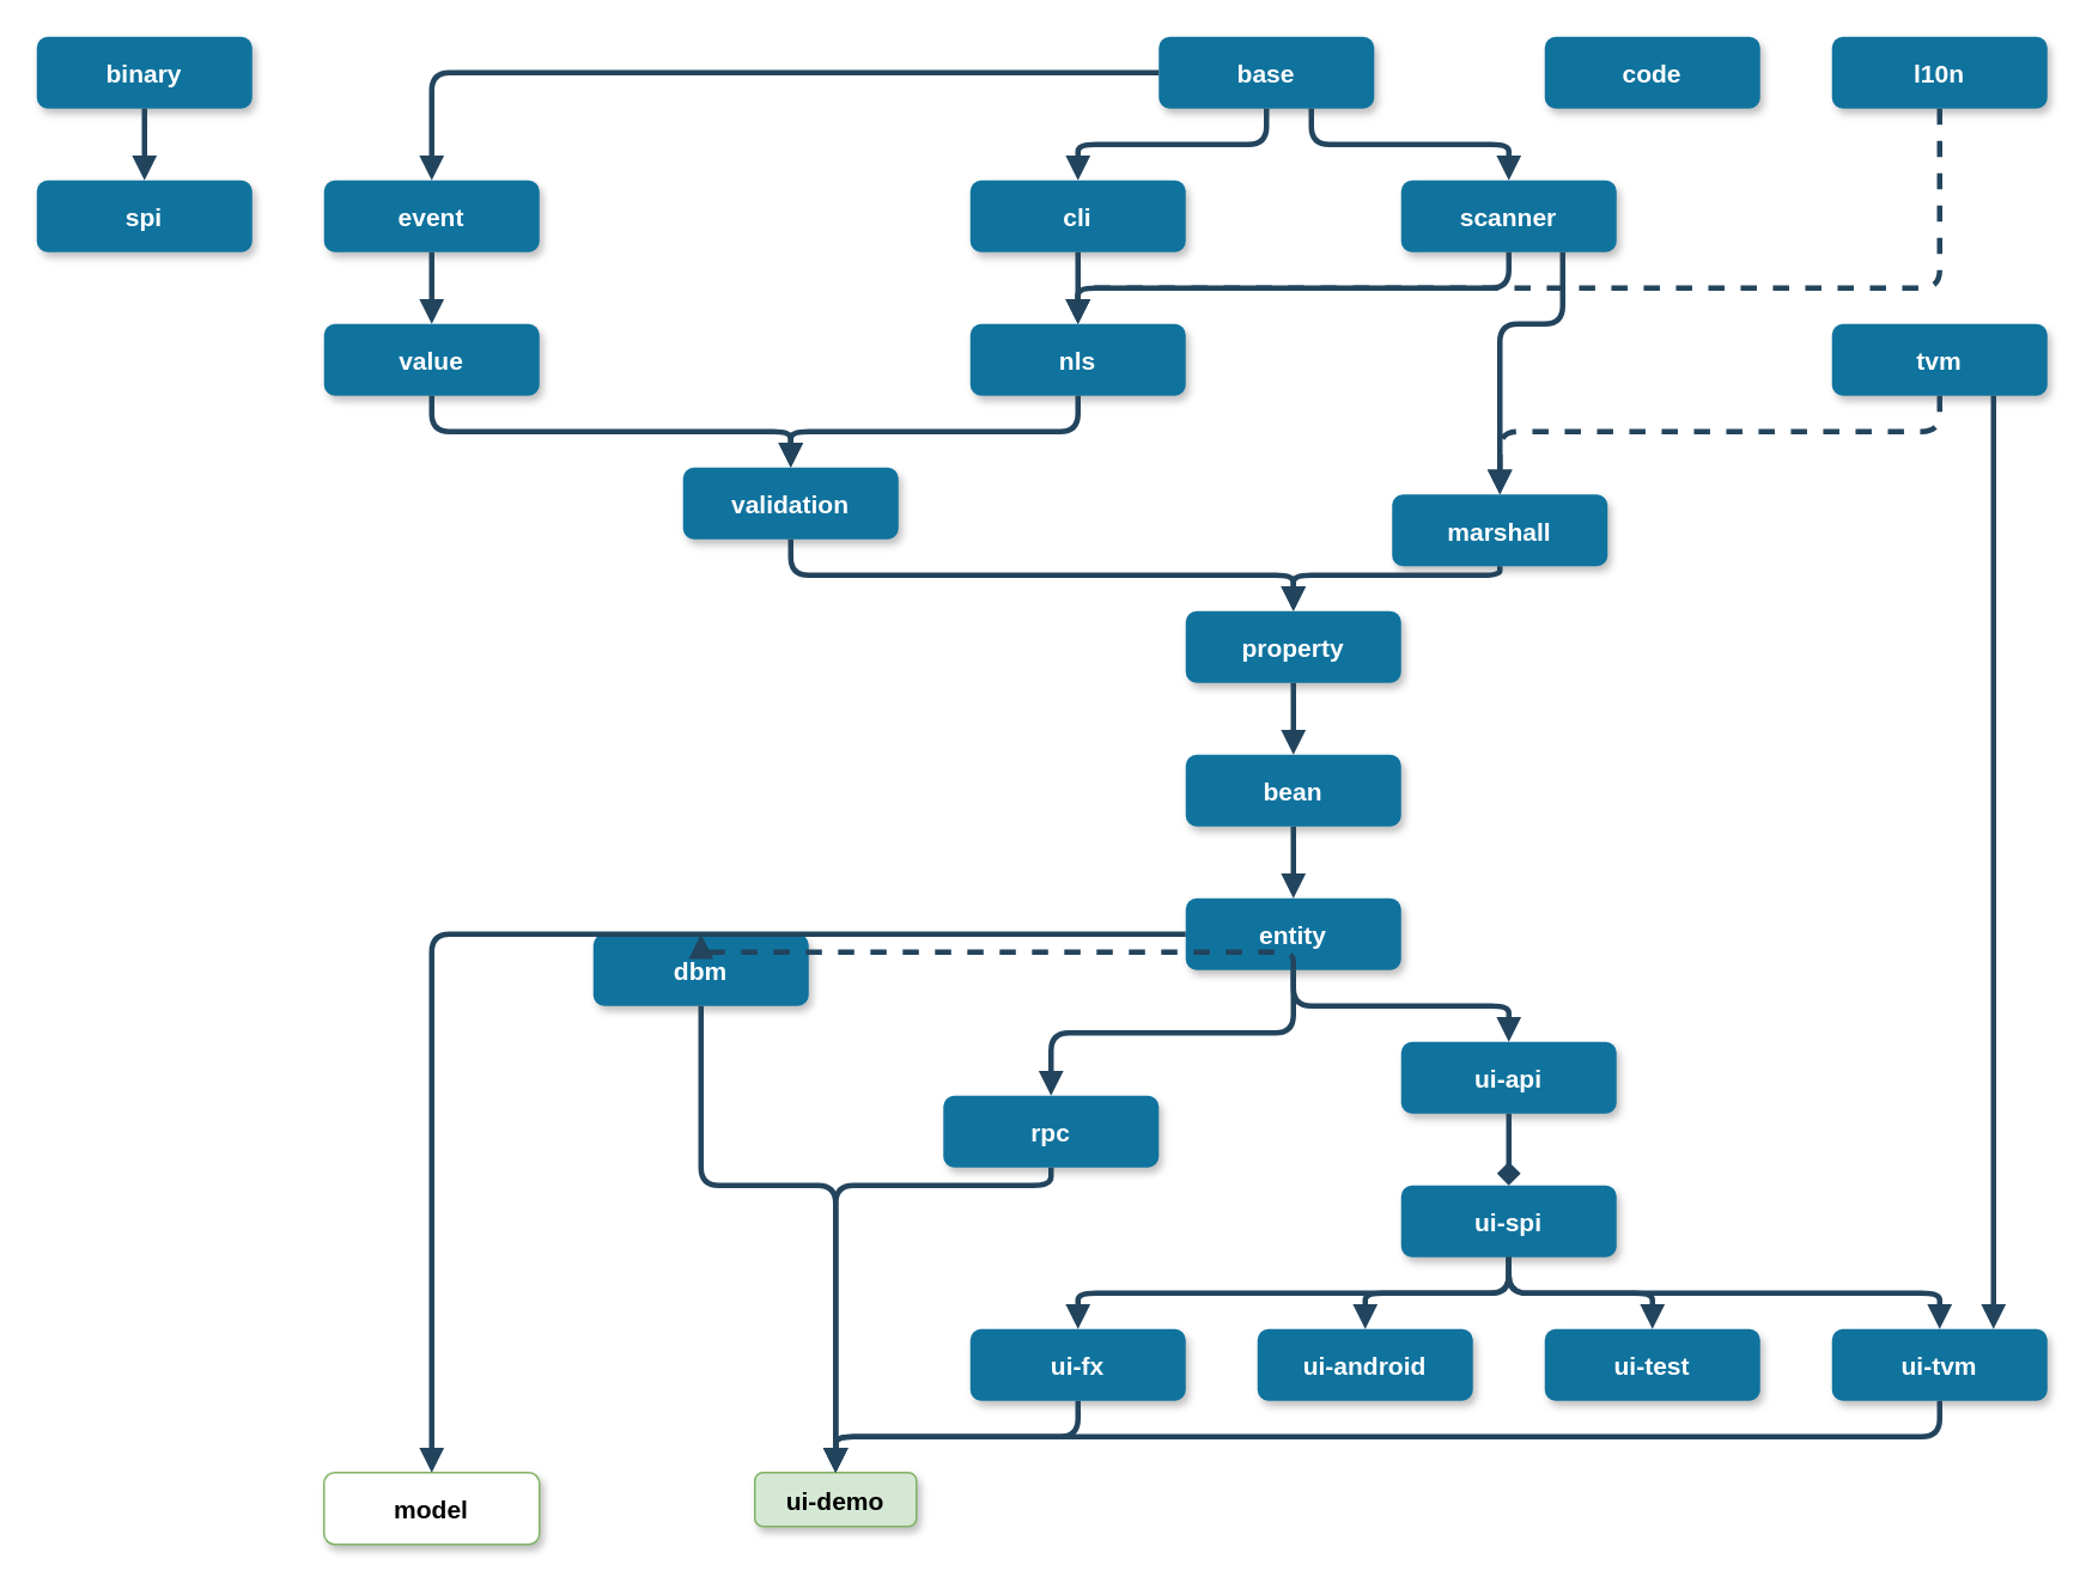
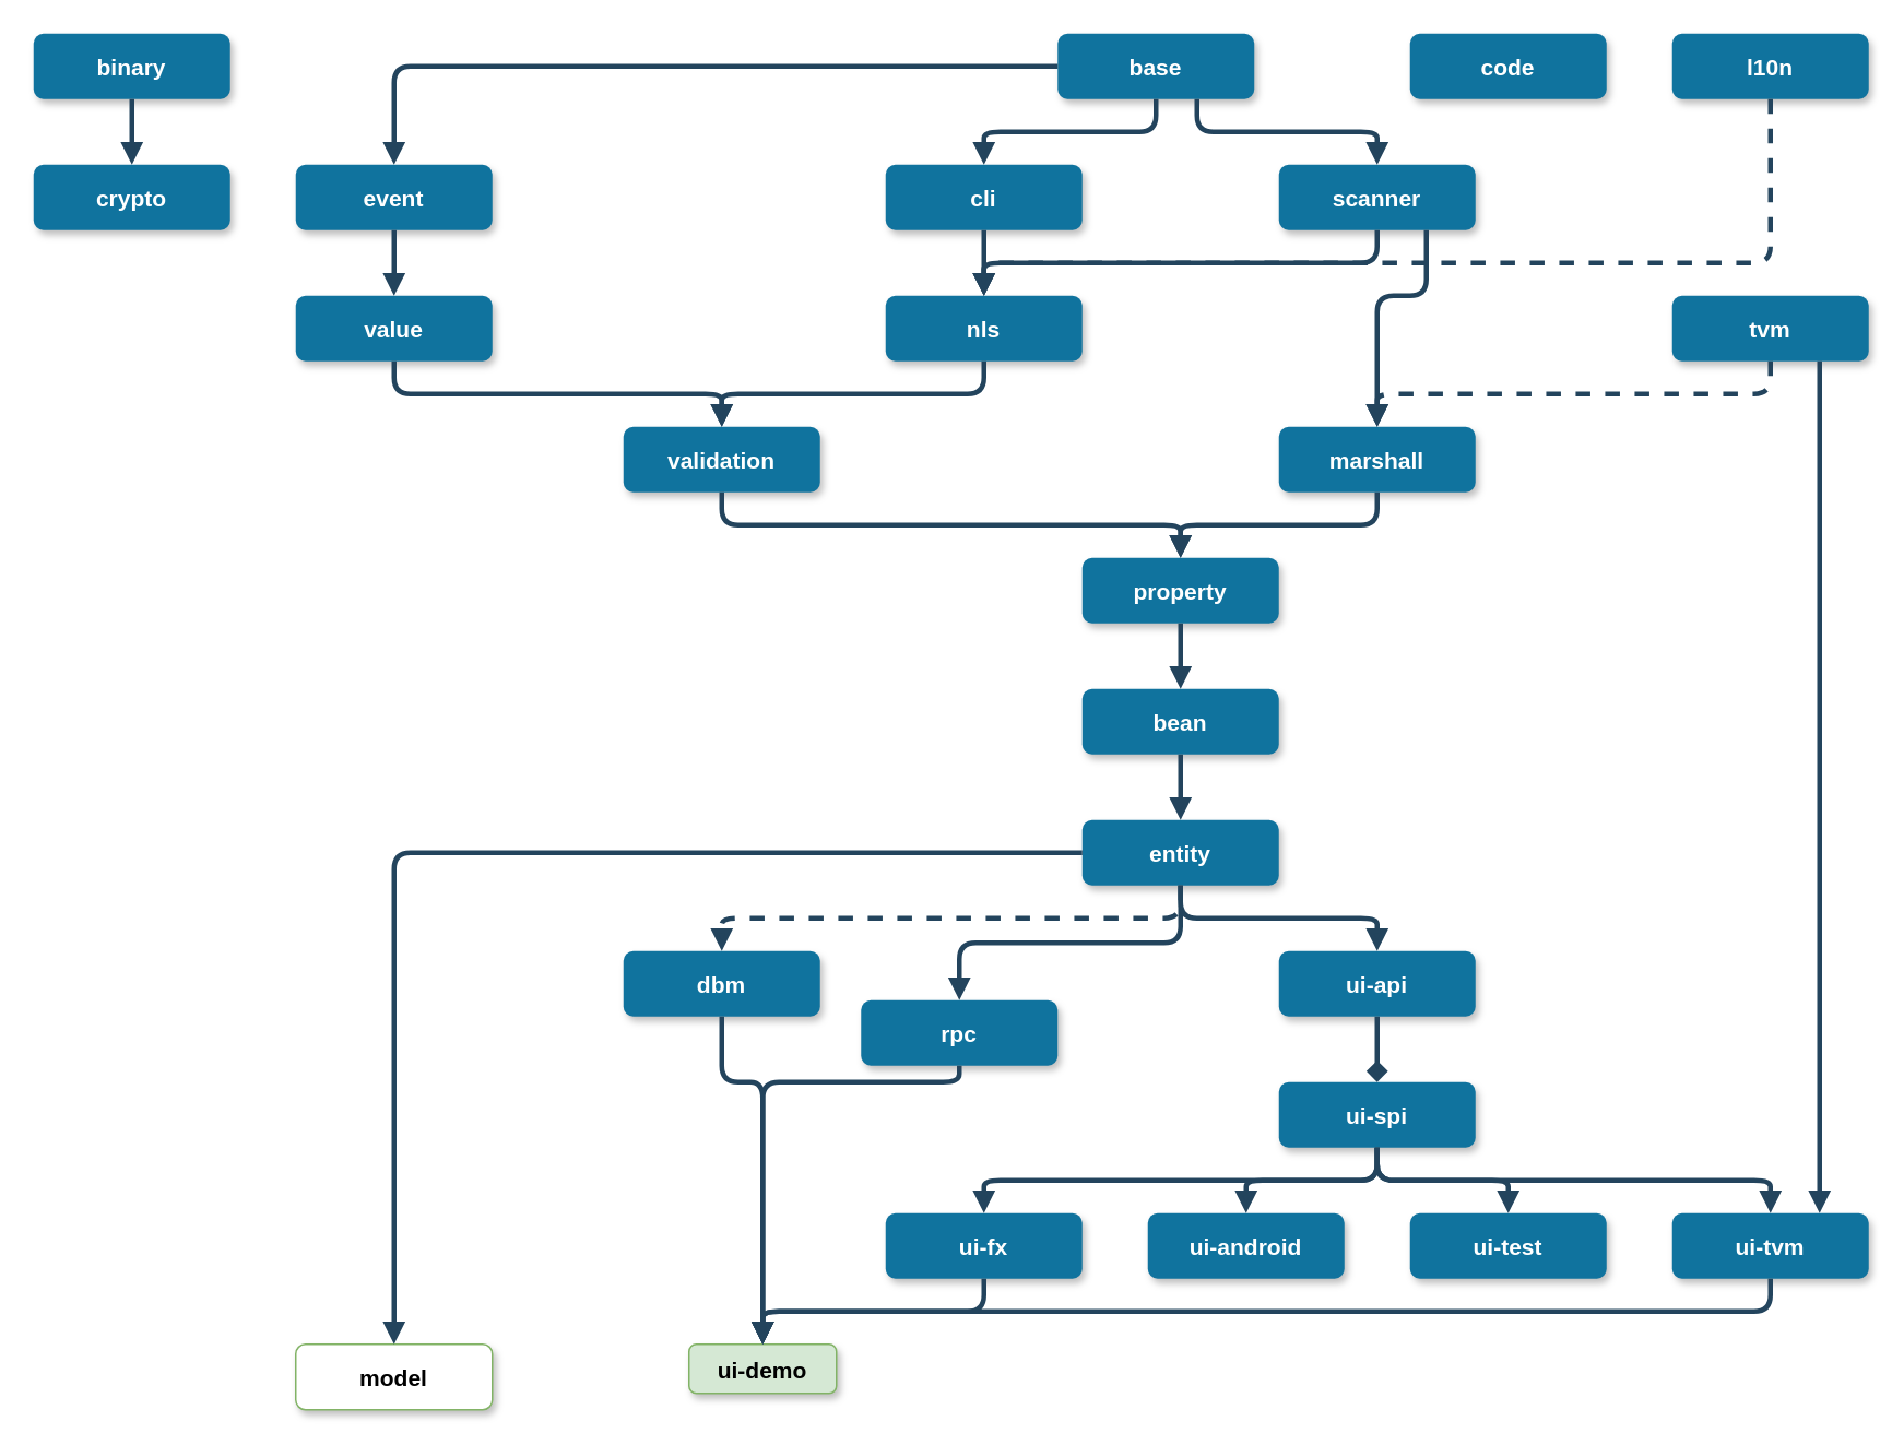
- <mxCell id="55" value="spi" style="rounded=1;fillColor=#10739E;strokeColor=none;shadow=1;gradientColor=none;fontStyle=1;fontColor=#FFFFFF;fontSize=14;" vertex="1" parent="1"><mxGeometry x="20" y="100" width="120" height="40" as="geometry" /></mxCell>
+ <mxCell id="55" value="crypto" style="rounded=1;fillColor=#10739E;strokeColor=none;shadow=1;gradientColor=none;fontStyle=1;fontColor=#FFFFFF;fontSize=14;" vertex="1" parent="1"><mxGeometry x="20" y="100" width="120" height="40" as="geometry" /></mxCell>
- <mxCell id="19" value="marshall" style="rounded=1;fillColor=#10739E;strokeColor=none;shadow=1;gradientColor=none;fontStyle=1;fontColor=#FFFFFF;fontSize=14;" parent="1" vertex="1"><mxGeometry x="775" y="275" width="120" height="40" as="geometry" /></mxCell>
+ <mxCell id="19" value="marshall" style="rounded=1;fillColor=#10739E;strokeColor=none;shadow=1;gradientColor=none;fontStyle=1;fontColor=#FFFFFF;fontSize=14;" parent="1" vertex="1"><mxGeometry x="780" y="260" width="120" height="40" as="geometry" /></mxCell>
- <mxCell id="45" value="dbm" style="rounded=1;fillColor=#10739E;strokeColor=none;shadow=1;gradientColor=none;fontStyle=1;fontColor=#FFFFFF;fontSize=14;" vertex="1" parent="1"><mxGeometry x="330" y="520" width="120" height="40" as="geometry" /></mxCell>
+ <mxCell id="45" value="dbm" style="rounded=1;fillColor=#10739E;strokeColor=none;shadow=1;gradientColor=none;fontStyle=1;fontColor=#FFFFFF;fontSize=14;" vertex="1" parent="1"><mxGeometry x="380" y="580" width="120" height="40" as="geometry" /></mxCell>
